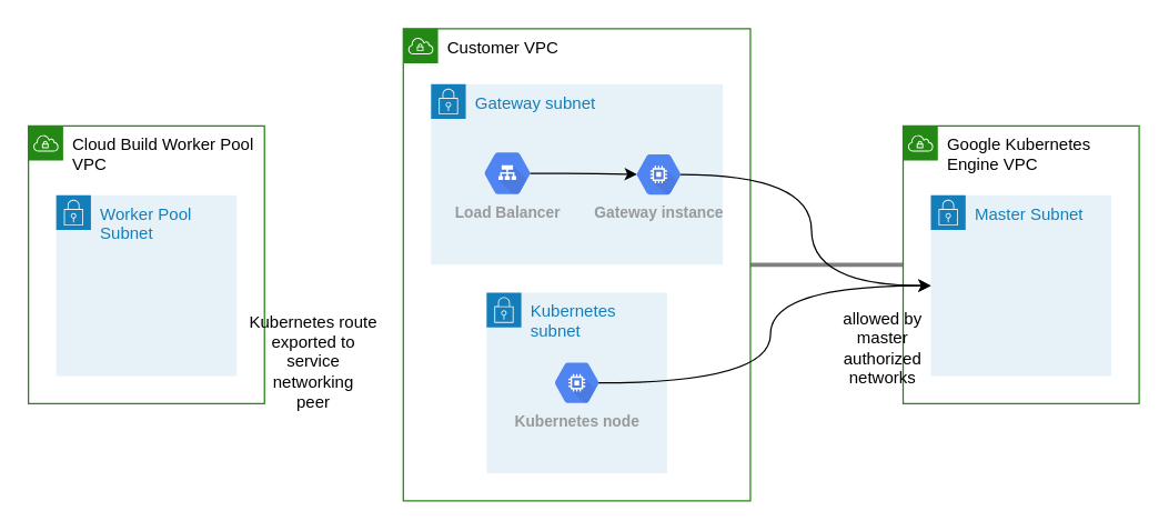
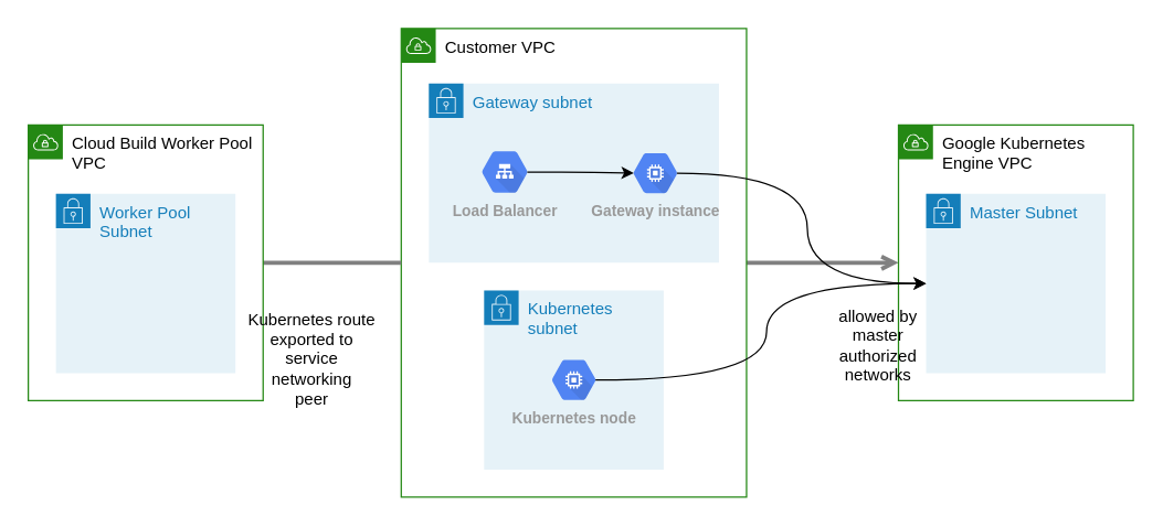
+ <mxCell id="10" style="rounded=0;orthogonalLoop=1;jettySize=auto;html=1;exitX=1;exitY=0.5;exitDx=0;exitDy=0;entryX=0;entryY=0.5;entryDx=0;entryDy=0;fontColor=#000000;endArrow=none;endFill=0;strokeColor=#808080;strokeWidth=3;" parent="1" source="11" target="3" edge="1"><mxGeometry relative="1" as="geometry" /></mxCell>
- <mxCell id="2" style="edgeStyle=none;rounded=0;orthogonalLoop=1;jettySize=auto;html=1;exitX=1;exitY=0.5;exitDx=0;exitDy=0;entryX=0;entryY=0.5;entryDx=0;entryDy=0;fontColor=#000000;endArrow=none;endFill=0;strokeColor=#808080;strokeWidth=3;" parent="1" source="3" target="13" edge="1"><mxGeometry relative="1" as="geometry" /></mxCell>
+ <mxCell id="2" style="edgeStyle=none;rounded=0;orthogonalLoop=1;jettySize=auto;html=1;exitX=1;exitY=0.5;exitDx=0;exitDy=0;entryX=0;entryY=0.5;entryDx=0;entryDy=0;fontColor=#000000;endArrow=open;endFill=0;strokeColor=#808080;strokeWidth=3;" parent="1" source="3" target="13" edge="1"><mxGeometry relative="1" as="geometry" /></mxCell>
